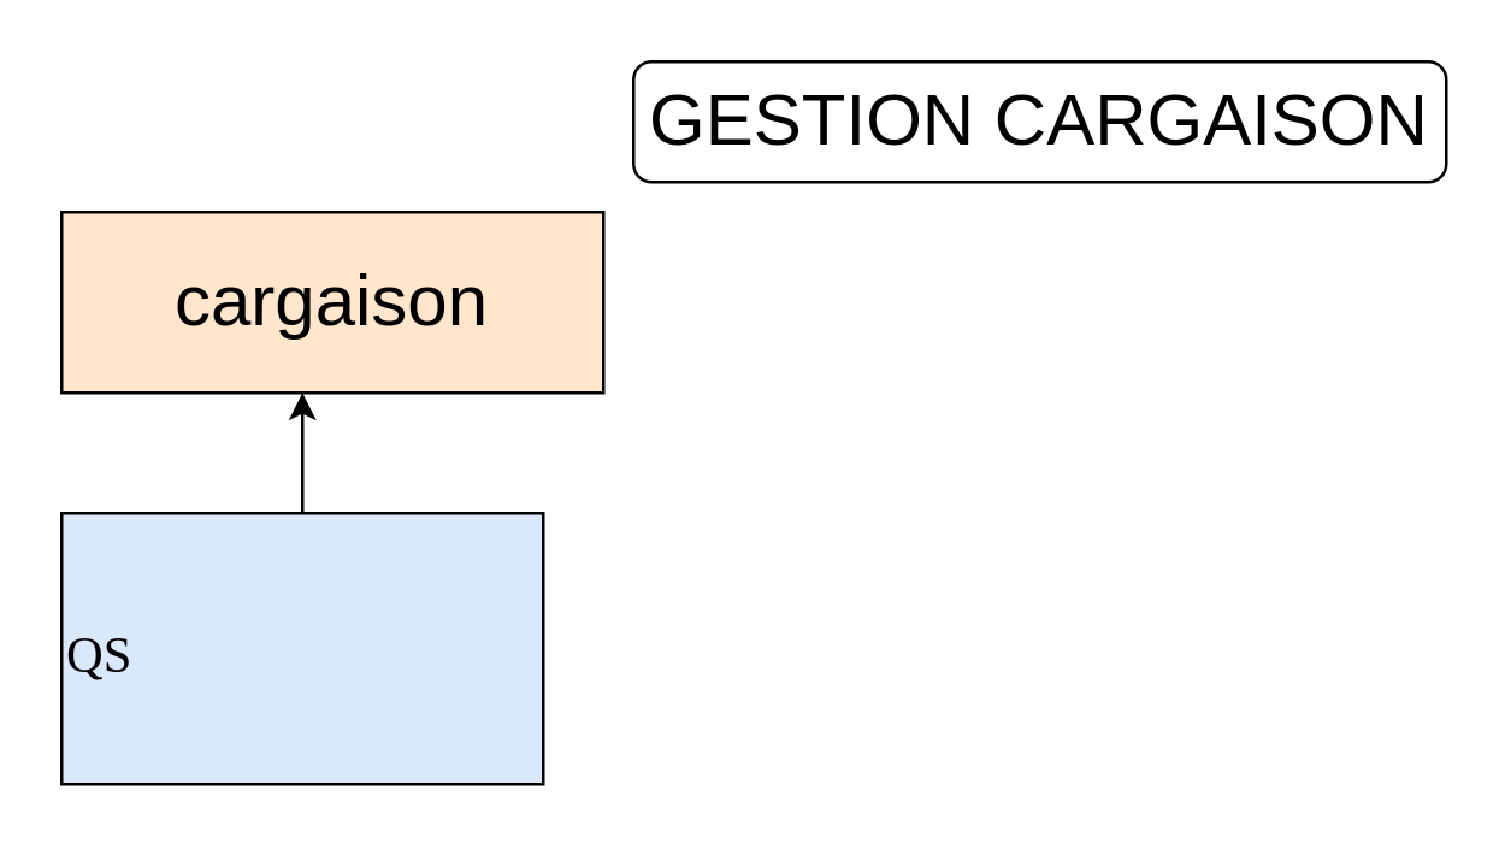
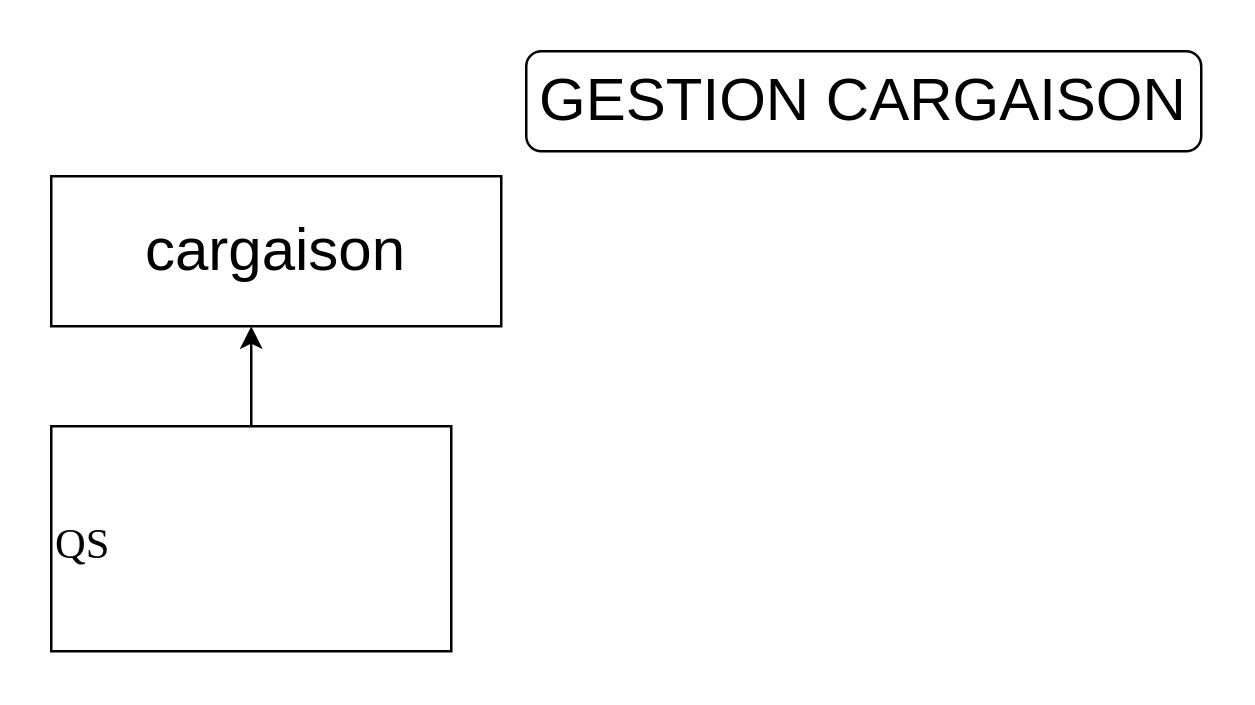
- <mxCell id="3" value="cargaison" style="rounded=0;whiteSpace=wrap;html=1;fontSize=24;fillColor=#ffe6cc;" vertex="1" parent="1"><mxGeometry x="20" y="70" width="180" height="60" as="geometry" /></mxCell>
+ <mxCell id="3" value="cargaison" style="rounded=0;whiteSpace=wrap;html=1;fontSize=24;" vertex="1" parent="1"><mxGeometry x="20" y="70" width="180" height="60" as="geometry" /></mxCell>
- <mxCell id="5" value="&lt;p&gt;&lt;font face=&quot;Lucida Console&quot; style=&quot;font-size: 17px;&quot;&gt;QS&lt;/font&gt;&lt;/p&gt;&lt;div style=&quot;text-align: justify;&quot;&gt;&lt;/div&gt;" style="rounded=0;whiteSpace=wrap;html=1;fontSize=24;align=left;fillColor=#dae8fc;" vertex="1" parent="1"><mxGeometry x="20" y="170" width="160" height="90" as="geometry" /></mxCell>
+ <mxCell id="5" value="&lt;p&gt;&lt;font face=&quot;Lucida Console&quot; style=&quot;font-size: 17px;&quot;&gt;QS&lt;/font&gt;&lt;/p&gt;&lt;div style=&quot;text-align: justify;&quot;&gt;&lt;/div&gt;" style="rounded=0;whiteSpace=wrap;html=1;fontSize=24;align=left;" vertex="1" parent="1"><mxGeometry x="20" y="170" width="160" height="90" as="geometry" /></mxCell>
